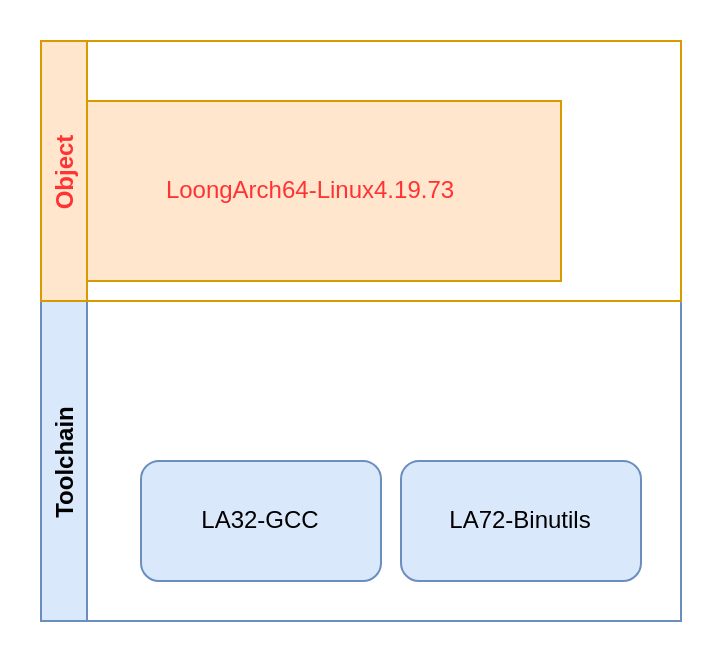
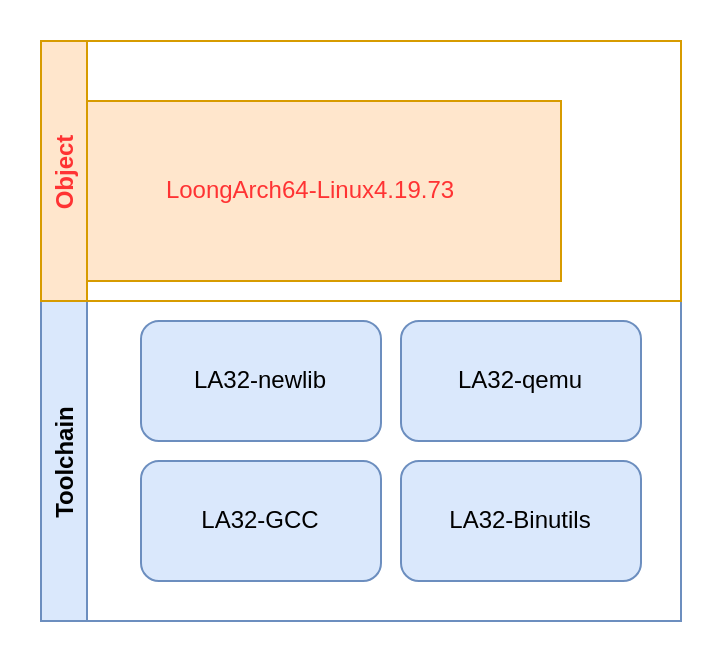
+ <mxCell id="4" value="LA32-newlib" style="rounded=1;whiteSpace=wrap;html=1;fillColor=#dae8fc;strokeColor=#6c8ebf;" vertex="1" parent="1"><mxGeometry x="70" y="160" width="120" height="60" as="geometry" /></mxCell>
+ <mxCell id="5" value="LA32-qemu" style="rounded=1;whiteSpace=wrap;html=1;fillColor=#dae8fc;strokeColor=#6c8ebf;" vertex="1" parent="1"><mxGeometry x="200" y="160" width="120" height="60" as="geometry" /></mxCell>
- <mxCell id="3" value="LA72-Binutils" style="rounded=1;whiteSpace=wrap;html=1;fillColor=#dae8fc;strokeColor=#6c8ebf;" vertex="1" parent="1"><mxGeometry x="200" y="230" width="120" height="60" as="geometry" /></mxCell>
+ <mxCell id="3" value="LA32-Binutils" style="rounded=1;whiteSpace=wrap;html=1;fillColor=#dae8fc;strokeColor=#6c8ebf;" vertex="1" parent="1"><mxGeometry x="200" y="230" width="120" height="60" as="geometry" /></mxCell>
